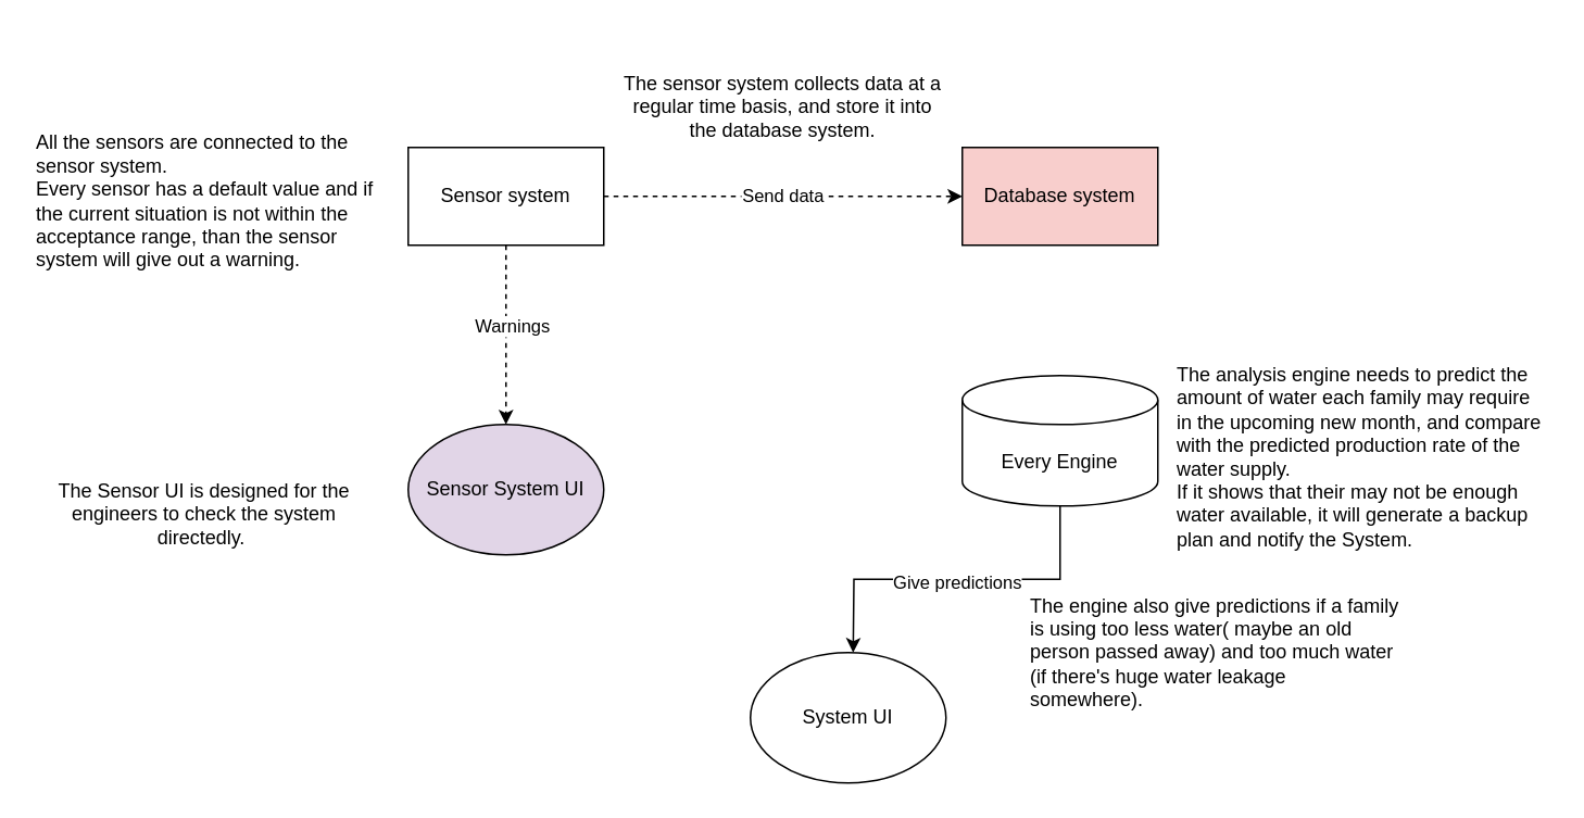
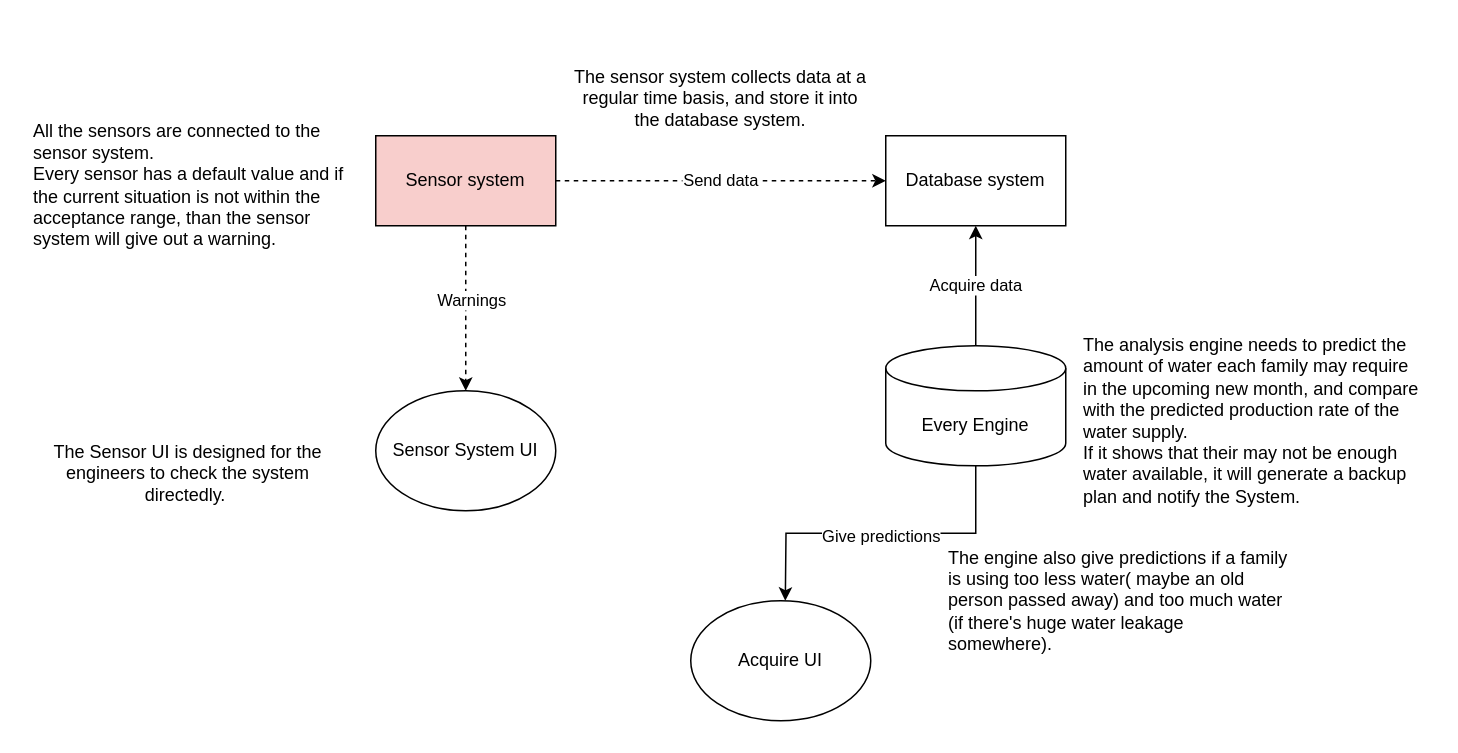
- <mxCell id="5" value="Sensor system" style="rounded=0;whiteSpace=wrap;html=1;" vertex="1" parent="1"><mxGeometry x="250" y="90" width="120" height="60" as="geometry" /></mxCell>
+ <mxCell id="5" value="Sensor system" style="rounded=0;whiteSpace=wrap;html=1;fillColor=#f8cecc;" vertex="1" parent="1"><mxGeometry x="250" y="90" width="120" height="60" as="geometry" /></mxCell>
- <mxCell id="6" value="Database system" style="rounded=0;whiteSpace=wrap;html=1;fillColor=#f8cecc;" vertex="1" parent="1"><mxGeometry x="590" y="90" width="120" height="60" as="geometry" /></mxCell>
+ <mxCell id="6" value="Database system" style="rounded=0;whiteSpace=wrap;html=1;" vertex="1" parent="1"><mxGeometry x="590" y="90" width="120" height="60" as="geometry" /></mxCell>
+ <mxCell id="8" value="Acquire data" style="edgeStyle=orthogonalEdgeStyle;rounded=0;orthogonalLoop=1;jettySize=auto;html=1;exitX=0.5;exitY=0;exitDx=0;exitDy=0;exitPerimeter=0;entryX=0.5;entryY=1;entryDx=0;entryDy=0;" edge="1" parent="1" source="11" target="6"><mxGeometry relative="1" as="geometry" /></mxCell>
- <mxCell id="7" value="Sensor System UI" style="ellipse;whiteSpace=wrap;html=1;fillColor=#e1d5e7;" vertex="1" parent="1"><mxGeometry x="250" y="260" width="120" height="80" as="geometry" /></mxCell>
+ <mxCell id="7" value="Sensor System UI" style="ellipse;whiteSpace=wrap;html=1;" vertex="1" parent="1"><mxGeometry x="250" y="260" width="120" height="80" as="geometry" /></mxCell>
- <mxCell id="12" value="System UI" style="ellipse;whiteSpace=wrap;html=1;" vertex="1" parent="1"><mxGeometry x="460" y="400" width="120" height="80" as="geometry" /></mxCell>
+ <mxCell id="12" value="Acquire UI" style="ellipse;whiteSpace=wrap;html=1;" vertex="1" parent="1"><mxGeometry x="460" y="400" width="120" height="80" as="geometry" /></mxCell>
